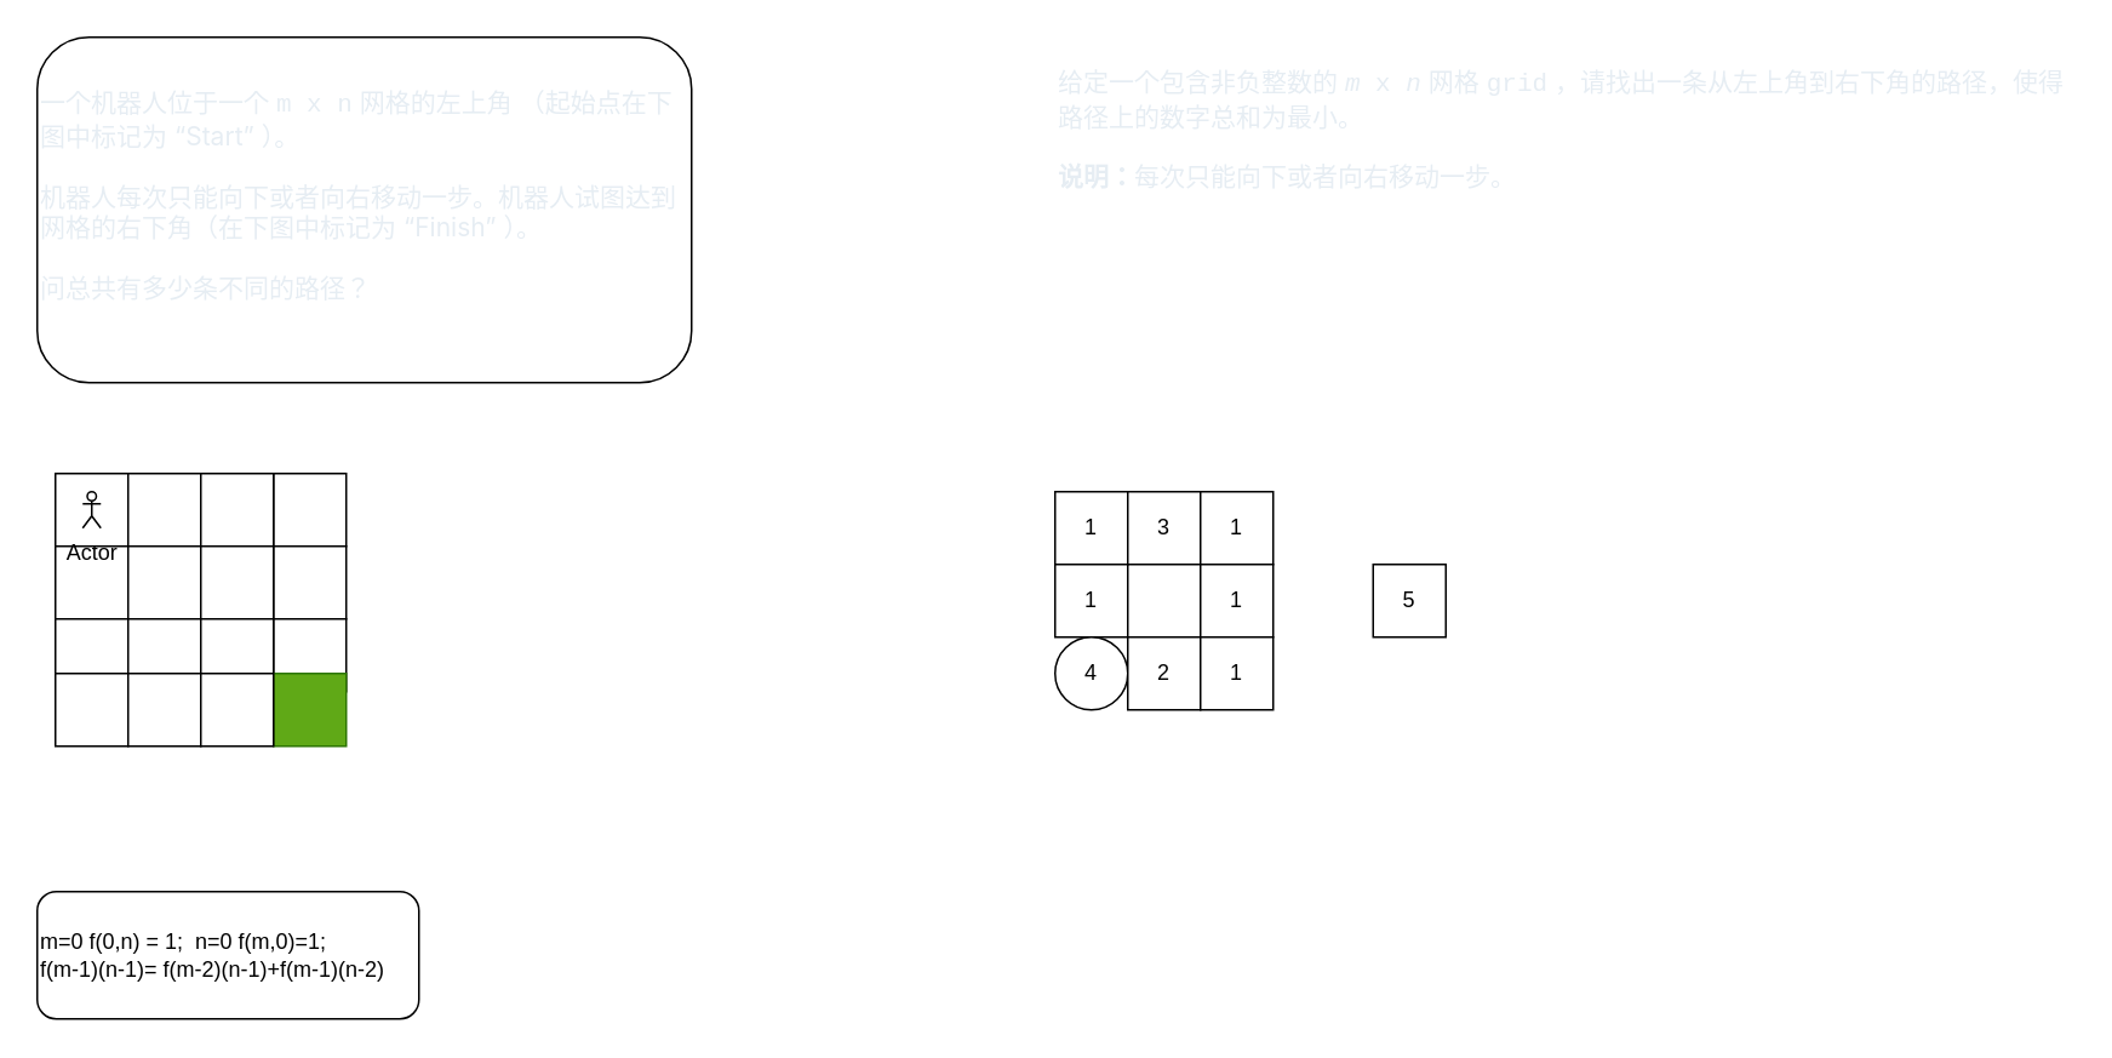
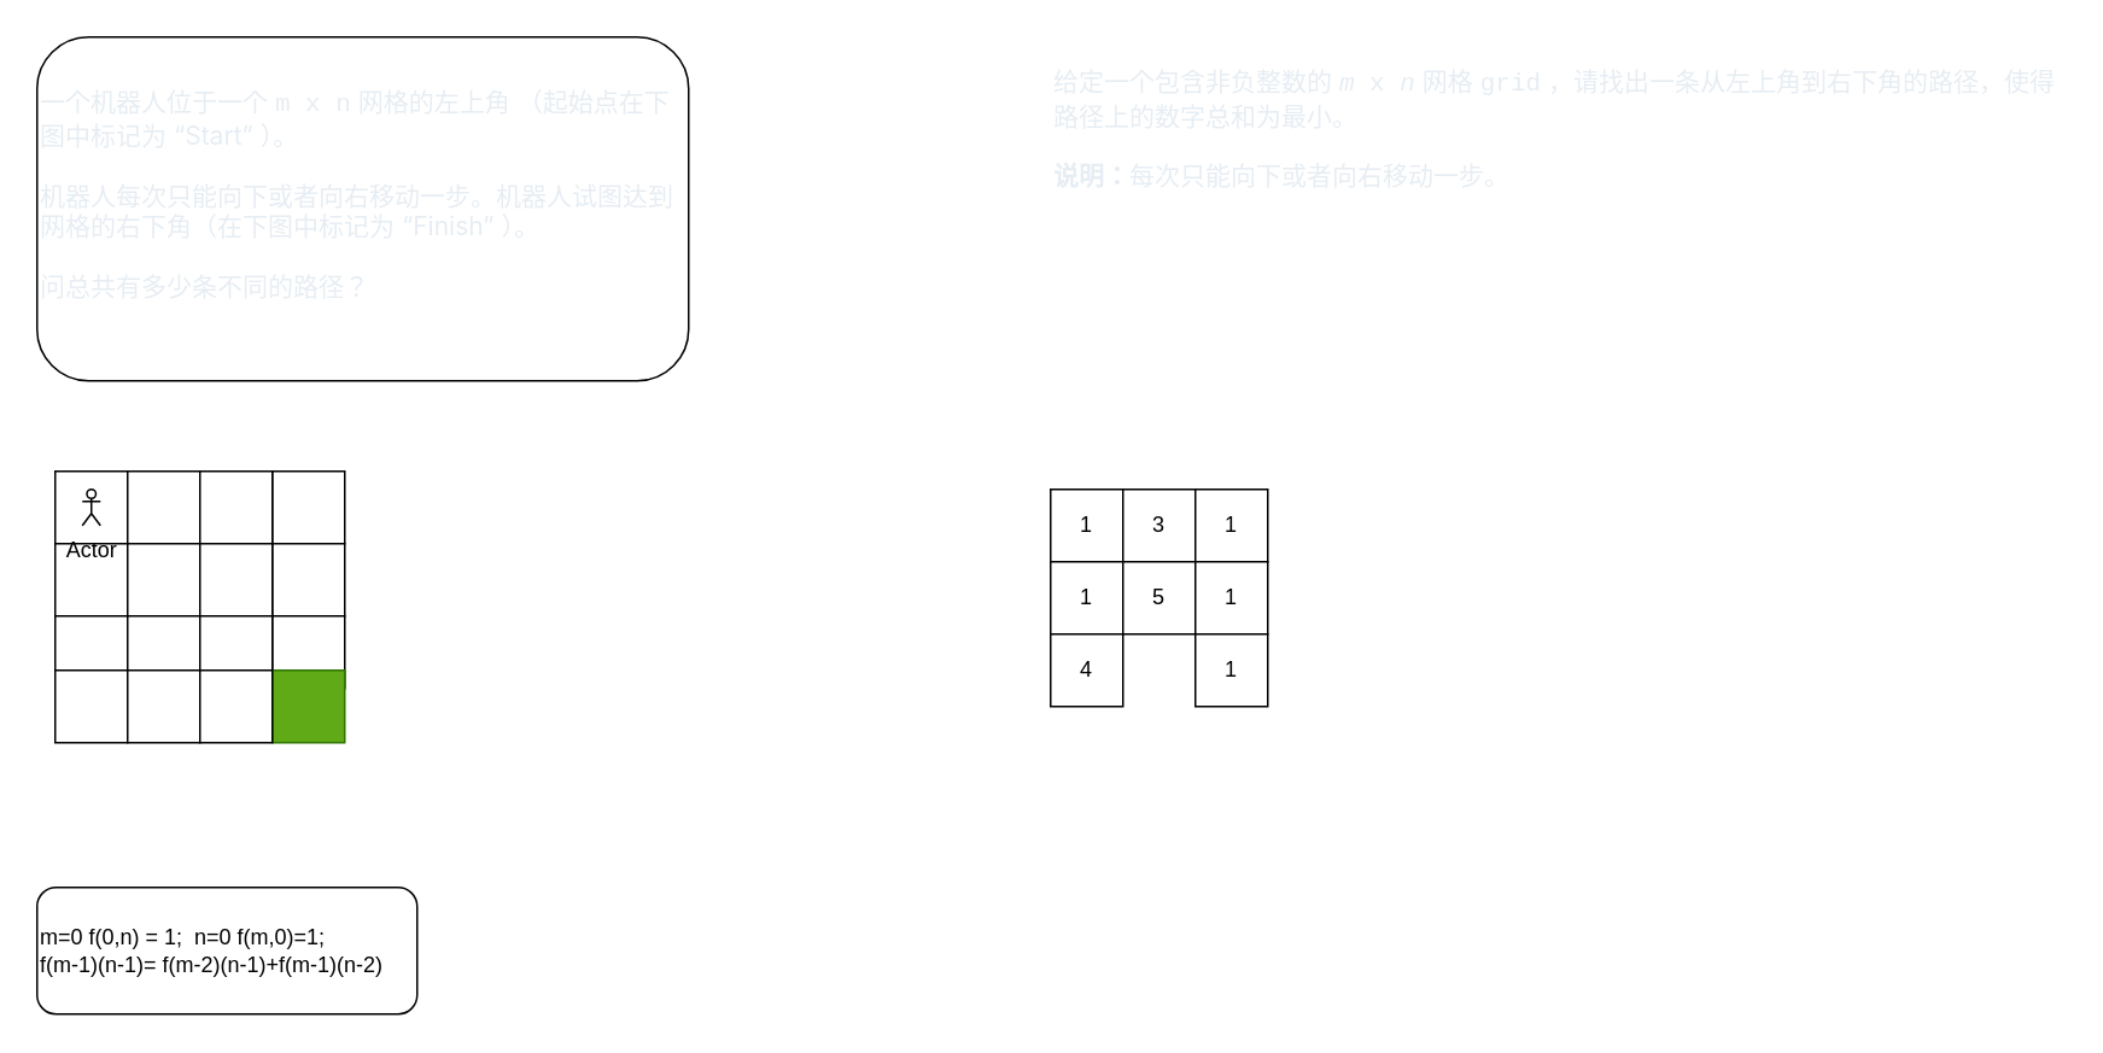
- <mxCell id="26" value="5" style="whiteSpace=wrap;html=1;aspect=fixed;" vertex="1" parent="1"><mxGeometry x="755" y="310" width="40" height="40" as="geometry" /></mxCell>
+ <mxCell id="26" value="5" style="whiteSpace=wrap;html=1;aspect=fixed;" vertex="1" parent="1"><mxGeometry x="620" y="310" width="40" height="40" as="geometry" /></mxCell>
- <mxCell id="28" value="4" style="ellipse;whiteSpace=wrap;html=1;aspect=fixed;" vertex="1" parent="1"><mxGeometry x="580" y="350" width="40" height="40" as="geometry" /></mxCell>
+ <mxCell id="28" value="4" style="whiteSpace=wrap;html=1;aspect=fixed;" vertex="1" parent="1"><mxGeometry x="580" y="350" width="40" height="40" as="geometry" /></mxCell>
- <mxCell id="29" value="2" style="whiteSpace=wrap;html=1;aspect=fixed;" vertex="1" parent="1"><mxGeometry x="620" y="350" width="40" height="40" as="geometry" /></mxCell>
